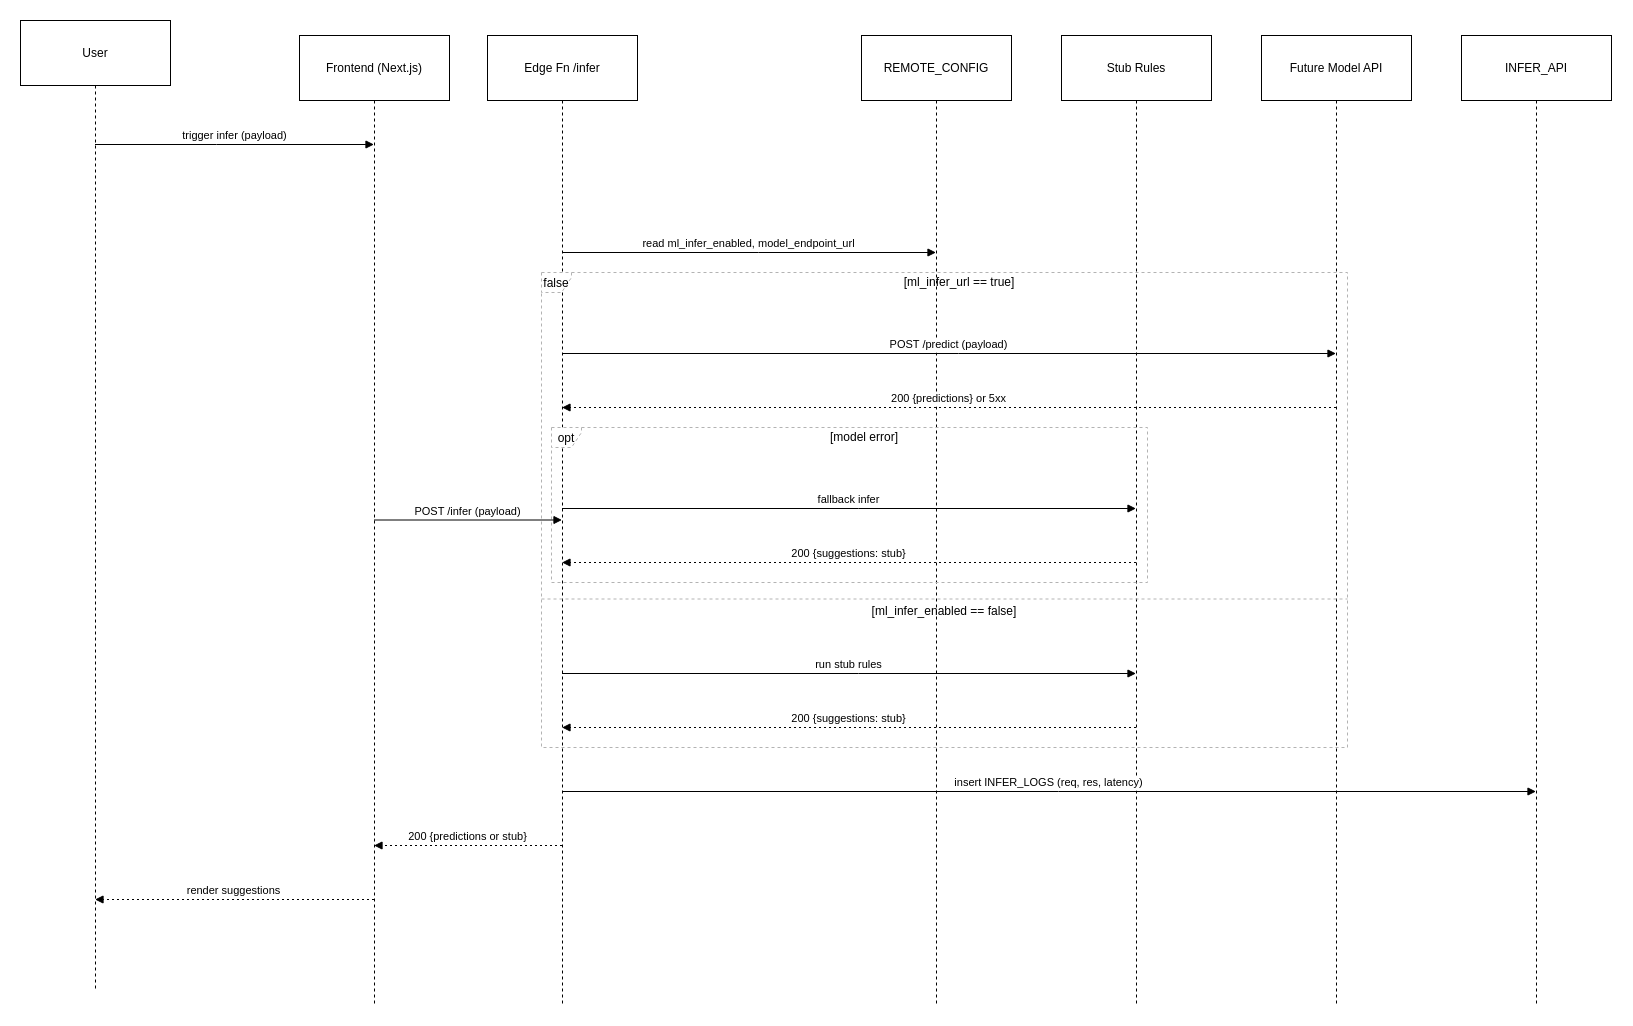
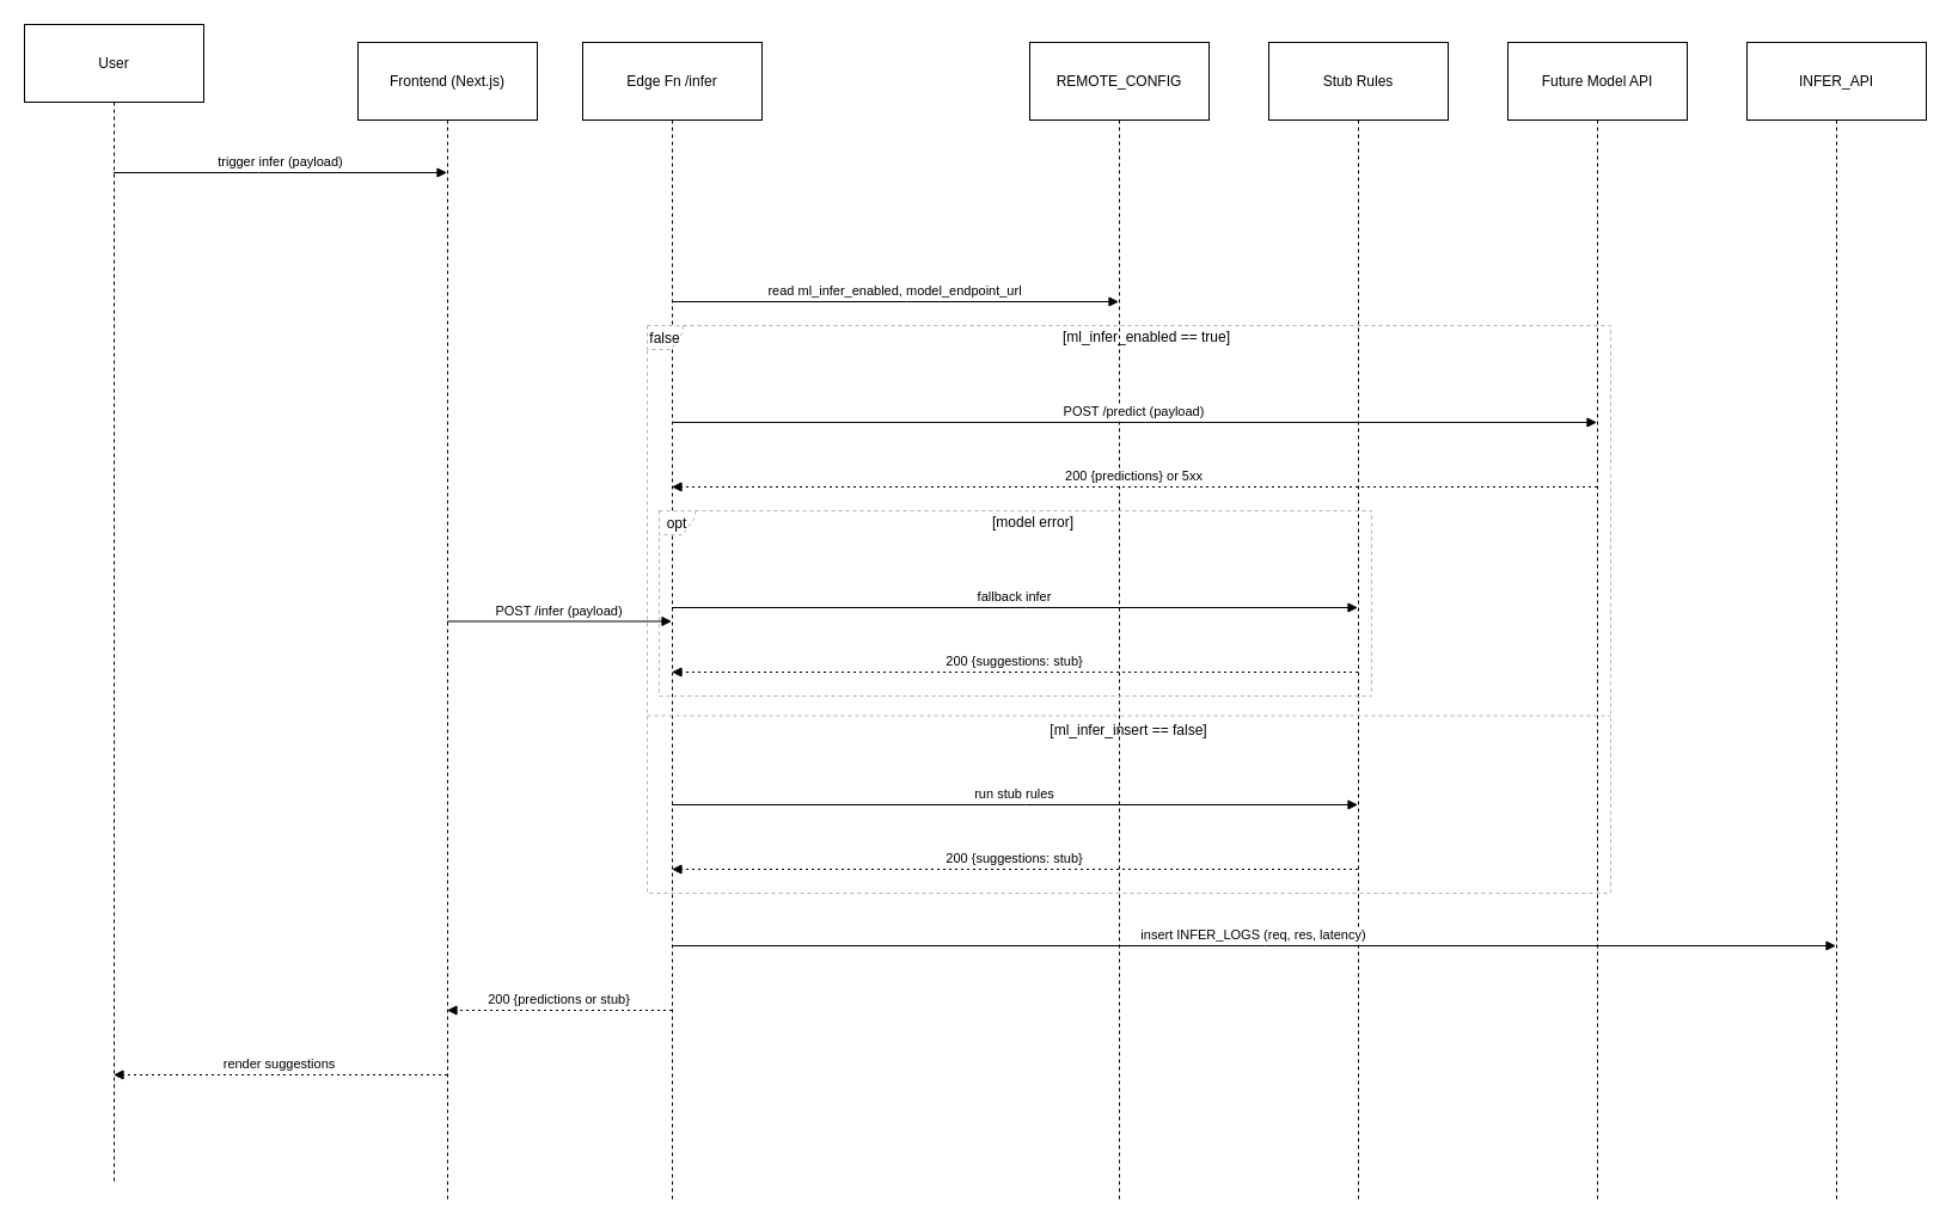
- <mxCell id="12" value="[ml_infer_url == true]" style="text;strokeColor=none;fillColor=none;align=center;verticalAlign=middle;whiteSpace=wrap;" vertex="1" parent="11"><mxGeometry x="30" width="776" height="20" as="geometry" /></mxCell>
+ <mxCell id="12" value="[ml_infer_enabled == true]" style="text;strokeColor=none;fillColor=none;align=center;verticalAlign=middle;whiteSpace=wrap;" vertex="1" parent="11"><mxGeometry x="30" width="776" height="20" as="geometry" /></mxCell>
- <mxCell id="13" value="[ml_infer_enabled == false]" style="shape=line;dashed=1;whiteSpace=wrap;verticalAlign=top;labelPosition=center;verticalLabelPosition=middle;align=center;strokeColor=#B3B3B3;" vertex="1" parent="11"><mxGeometry y="325" width="806" height="3" as="geometry" /></mxCell>
+ <mxCell id="13" value="[ml_infer_insert == false]" style="shape=line;dashed=1;whiteSpace=wrap;verticalAlign=top;labelPosition=center;verticalLabelPosition=middle;align=center;strokeColor=#B3B3B3;" vertex="1" parent="11"><mxGeometry y="325" width="806" height="3" as="geometry" /></mxCell>
